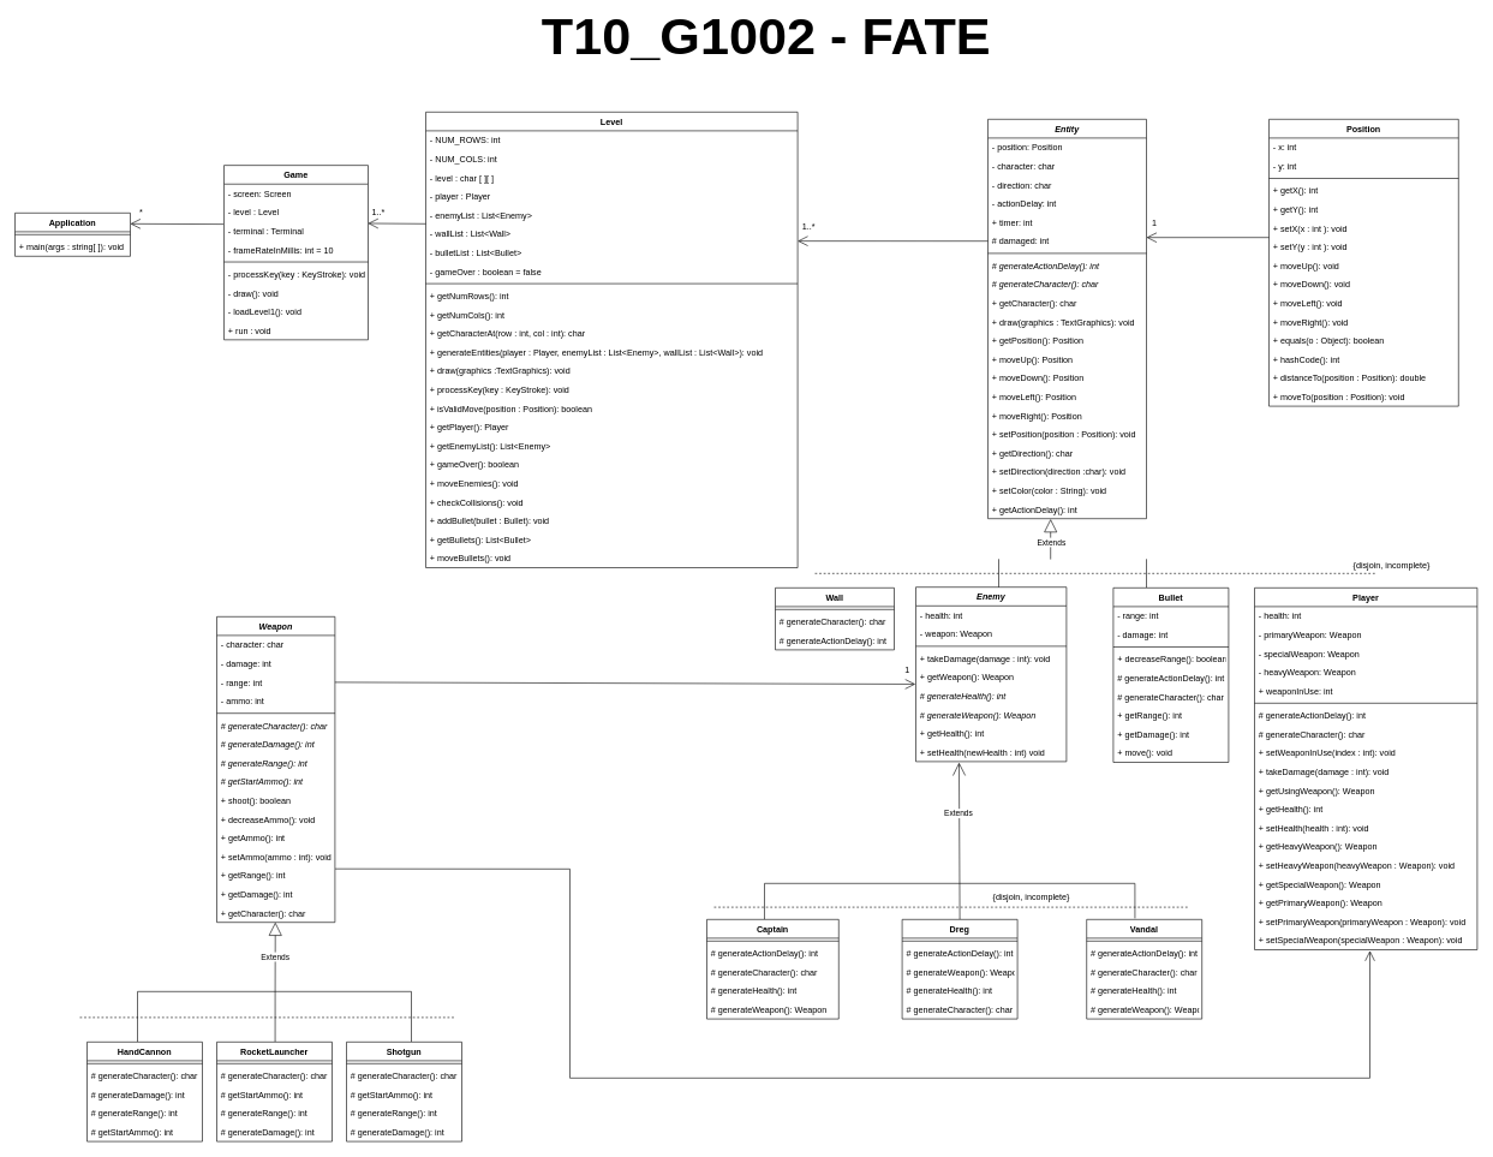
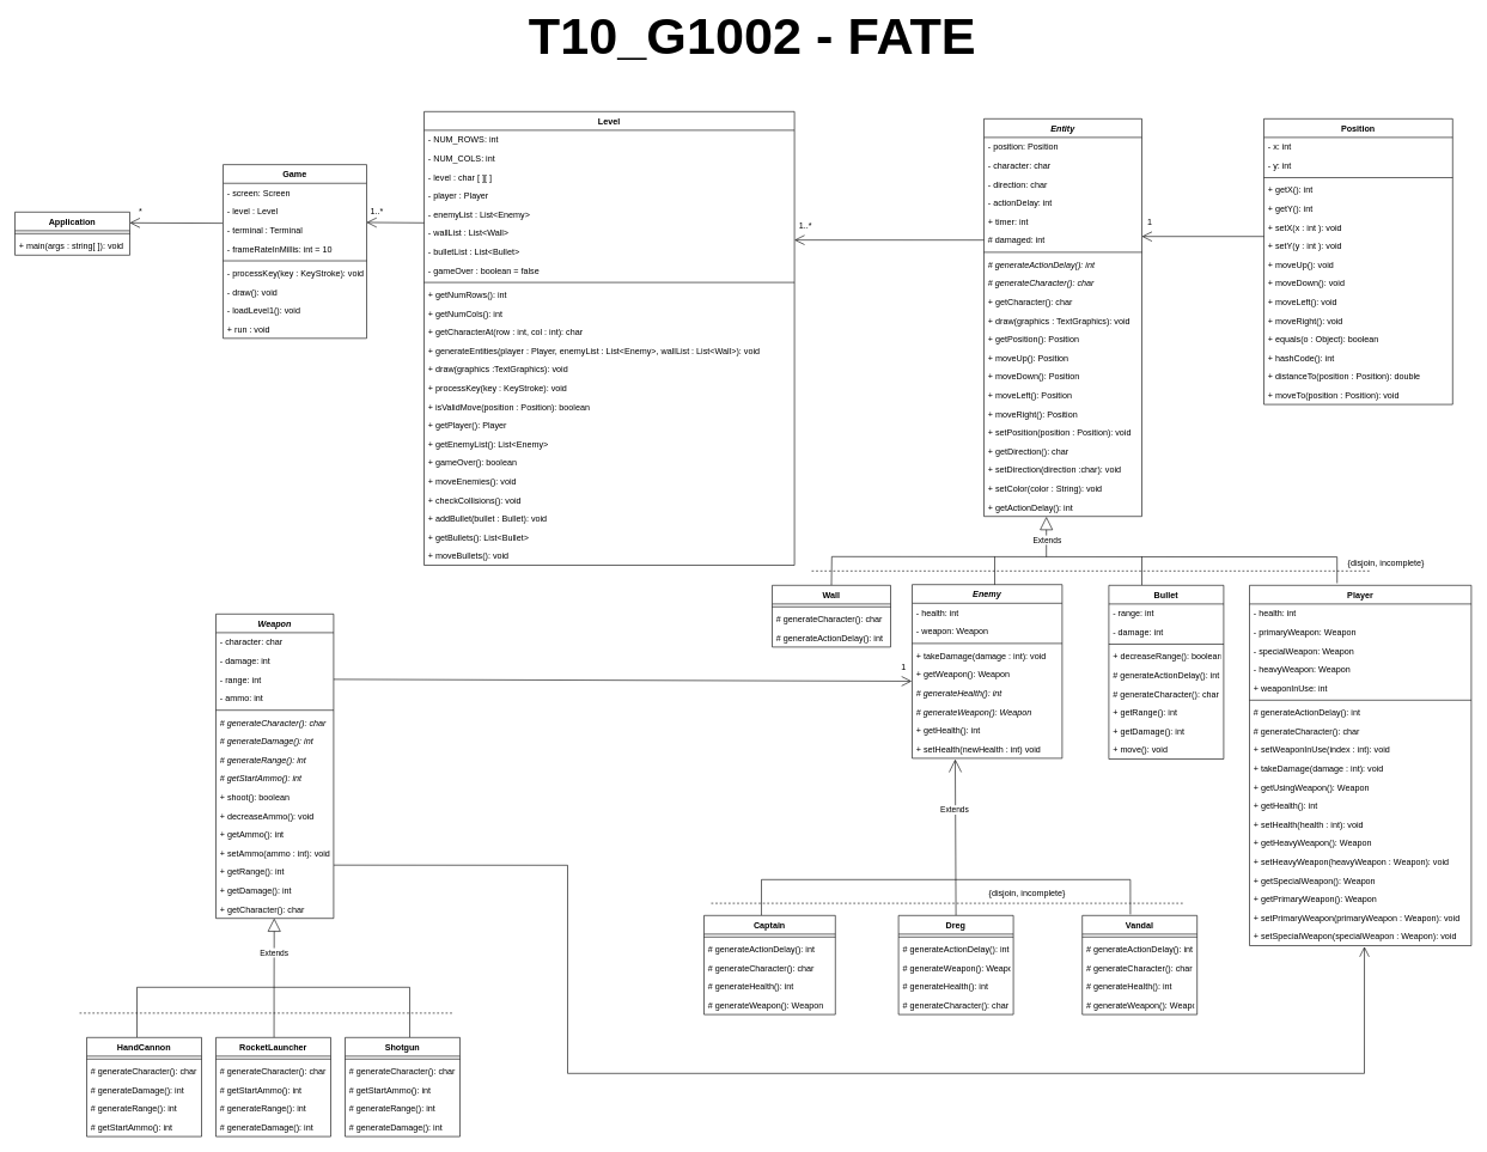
- <mxCell id="202" value="&lt;span style=&quot;font-family: &amp;#34;helvetica&amp;#34; ; font-weight: 700&quot;&gt;&lt;font style=&quot;font-size: 72px&quot;&gt;T10_G1002 - FATE&amp;nbsp;&lt;/font&gt;&lt;/span&gt;" style="text;html=1;resizable=0;autosize=1;align=center;verticalAlign=middle;points=[];fillColor=none;strokeColor=none;rounded=0;fontSize=39;" vertex="1" parent="1"><mxGeometry x="741.5" y="20" width="660" height="60" as="geometry" /></mxCell>
+ <mxCell id="202" value="&lt;span style=&quot;font-family: &amp;#34;helvetica&amp;#34; ; font-weight: 700&quot;&gt;&lt;font style=&quot;font-size: 72px&quot;&gt;T10_G1002 - FATE&amp;nbsp;&lt;/font&gt;&lt;/span&gt;" style="text;html=1;resizable=0;autosize=1;align=center;verticalAlign=middle;points=[];fillColor=none;strokeColor=none;rounded=0;fontSize=39;" vertex="1" parent="1"><mxGeometry x="726.5" y="20" width="660" height="60" as="geometry" /></mxCell>
+ <mxCell id="4" value="" style="endArrow=none;html=1;rounded=0;fontSize=14;exitX=0.5;exitY=0;exitDx=0;exitDy=0;entryX=0.395;entryY=-0.006;entryDx=0;entryDy=0;entryPerimeter=0;" parent="1" edge="1" target="112" source="88"><mxGeometry width="50" height="50" relative="1" as="geometry"><mxPoint x="1349" y="815" as="sourcePoint" /><mxPoint x="1779" y="815" as="targetPoint" /><Array as="points"><mxPoint x="1158" y="775" /><mxPoint x="1862" y="775.47" /></Array></mxGeometry></mxCell>
